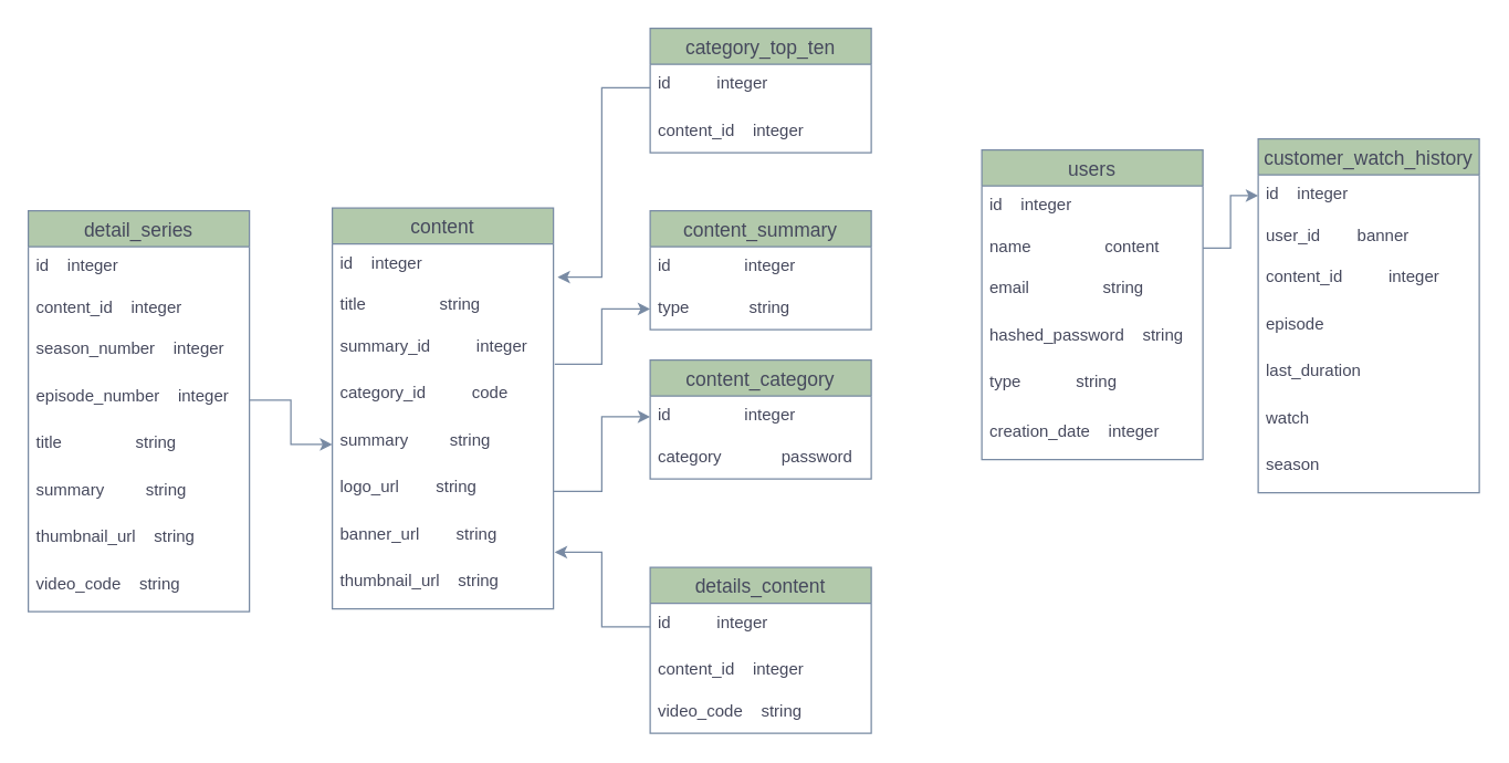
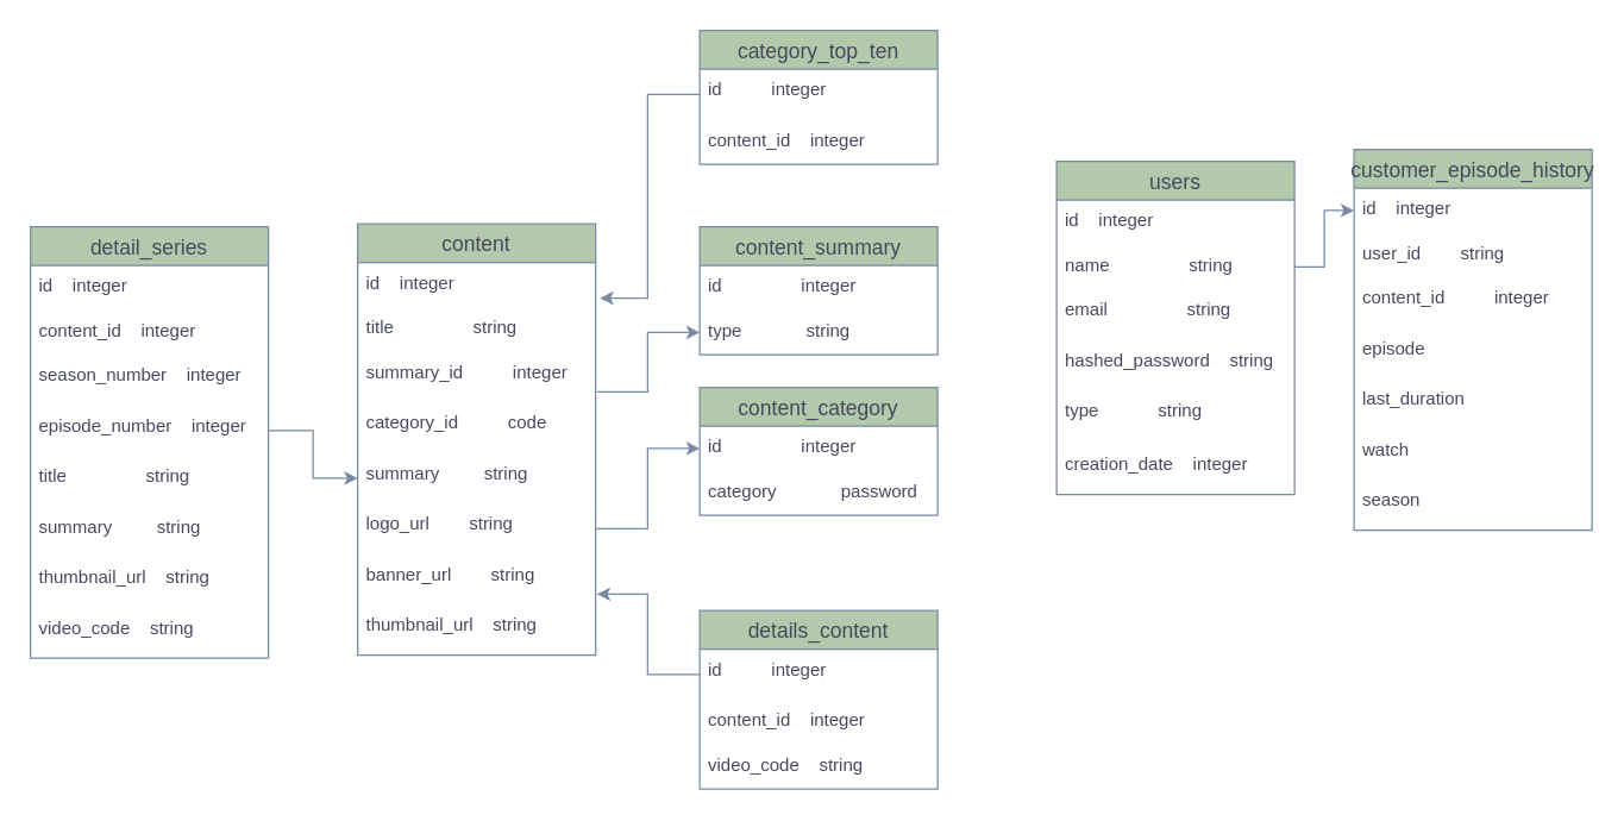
- <mxCell id="26" value="customer_watch_history" style="swimlane;fontStyle=0;childLayout=stackLayout;horizontal=1;startSize=26;horizontalStack=0;resizeParent=1;resizeParentMax=0;resizeLast=0;collapsible=1;marginBottom=0;align=center;fontSize=14;fillColor=#B2C9AB;strokeColor=#788AA3;fontColor=#46495D;" vertex="1" parent="1"><mxGeometry x="910" y="100" width="160" height="256" as="geometry" /></mxCell>
+ <mxCell id="26" value="customer_episode_history" style="swimlane;fontStyle=0;childLayout=stackLayout;horizontal=1;startSize=26;horizontalStack=0;resizeParent=1;resizeParentMax=0;resizeLast=0;collapsible=1;marginBottom=0;align=center;fontSize=14;fillColor=#B2C9AB;strokeColor=#788AA3;fontColor=#46495D;" vertex="1" parent="1"><mxGeometry x="910" y="100" width="160" height="256" as="geometry" /></mxCell>
- <mxCell id="28" value="user_id        banner" style="text;strokeColor=none;fillColor=none;spacingLeft=4;spacingRight=4;overflow=hidden;rotatable=0;points=[[0,0.5],[1,0.5]];portConstraint=eastwest;fontSize=12;fontColor=#46495D;" vertex="1" parent="26"><mxGeometry y="56" width="160" height="30" as="geometry" /></mxCell>
+ <mxCell id="28" value="user_id        string" style="text;strokeColor=none;fillColor=none;spacingLeft=4;spacingRight=4;overflow=hidden;rotatable=0;points=[[0,0.5],[1,0.5]];portConstraint=eastwest;fontSize=12;fontColor=#46495D;" vertex="1" parent="26"><mxGeometry y="56" width="160" height="30" as="geometry" /></mxCell>
- <mxCell id="21" value="name                content" style="text;strokeColor=none;fillColor=none;spacingLeft=4;spacingRight=4;overflow=hidden;rotatable=0;points=[[0,0.5],[1,0.5]];portConstraint=eastwest;fontSize=12;fontColor=#46495D;" vertex="1" parent="19"><mxGeometry y="56" width="160" height="30" as="geometry" /></mxCell>
+ <mxCell id="21" value="name                string" style="text;strokeColor=none;fillColor=none;spacingLeft=4;spacingRight=4;overflow=hidden;rotatable=0;points=[[0,0.5],[1,0.5]];portConstraint=eastwest;fontSize=12;fontColor=#46495D;" vertex="1" parent="19"><mxGeometry y="56" width="160" height="30" as="geometry" /></mxCell>
